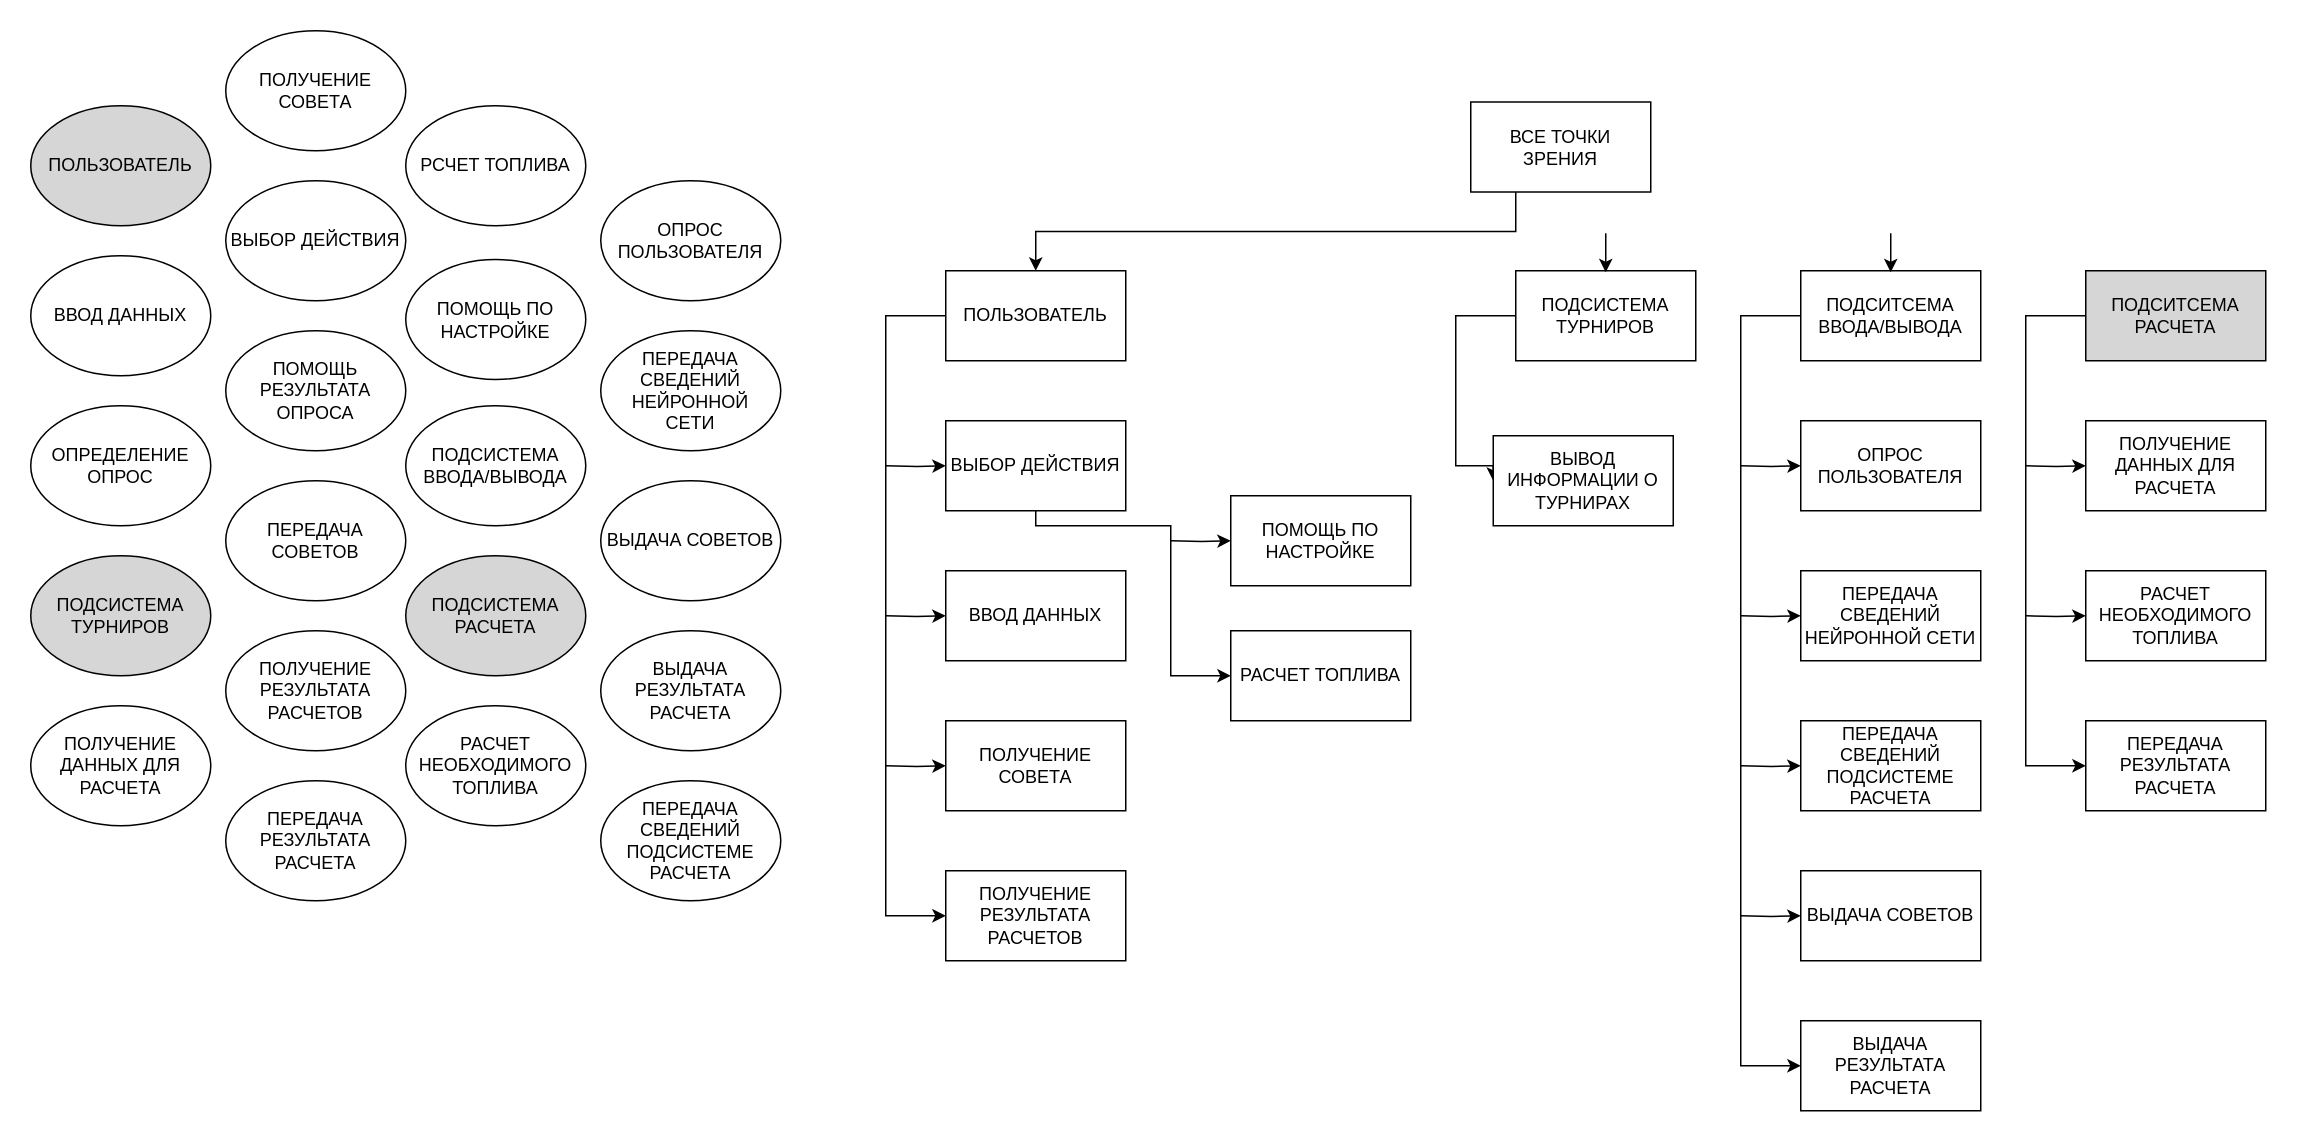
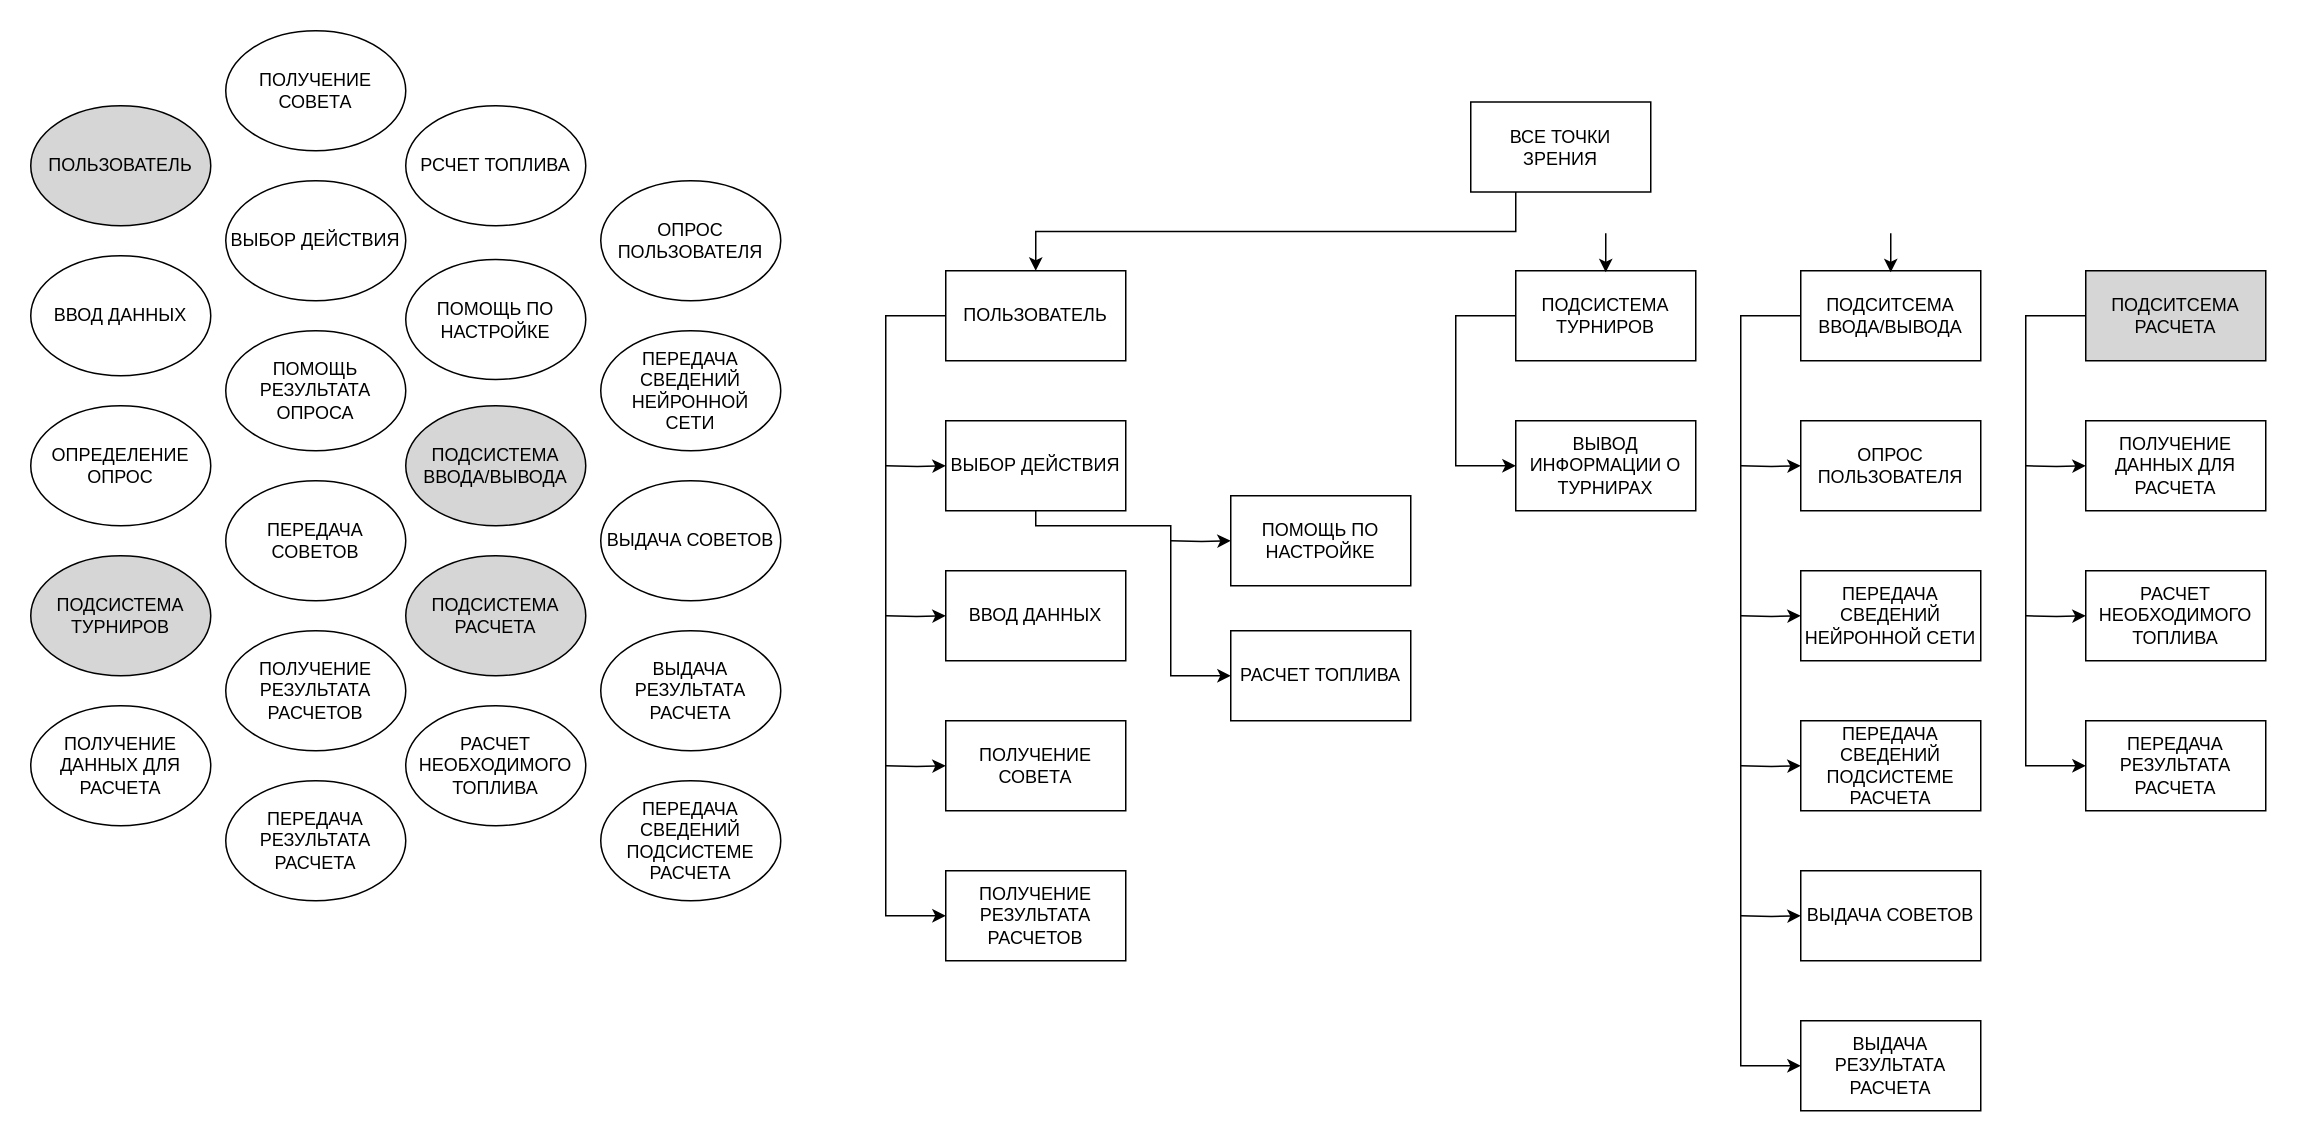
- <mxCell id="26" value="ПОДСИСТЕМА ВВОДА/ВЫВОДА" style="ellipse;whiteSpace=wrap;html=1;fillColor=#ffffff;" parent="1" vertex="1"><mxGeometry x="270" y="270" width="120" height="80" as="geometry" /></mxCell>
+ <mxCell id="26" value="ПОДСИСТЕМА ВВОДА/ВЫВОДА" style="ellipse;whiteSpace=wrap;html=1;fillColor=#D6D6D6;" parent="1" vertex="1"><mxGeometry x="270" y="270" width="120" height="80" as="geometry" /></mxCell>
- <mxCell id="18" value="ВЫВОД ИНФОРМАЦИИ О ТУРНИРАХ" style="rounded=0;whiteSpace=wrap;html=1;fillColor=#FFFFFF;" parent="1" vertex="1"><mxGeometry x="995" y="290" width="120" height="60" as="geometry" /></mxCell>
+ <mxCell id="18" value="ВЫВОД ИНФОРМАЦИИ О ТУРНИРАХ" style="rounded=0;whiteSpace=wrap;html=1;fillColor=#FFFFFF;" parent="1" vertex="1"><mxGeometry x="1010" y="280" width="120" height="60" as="geometry" /></mxCell>
